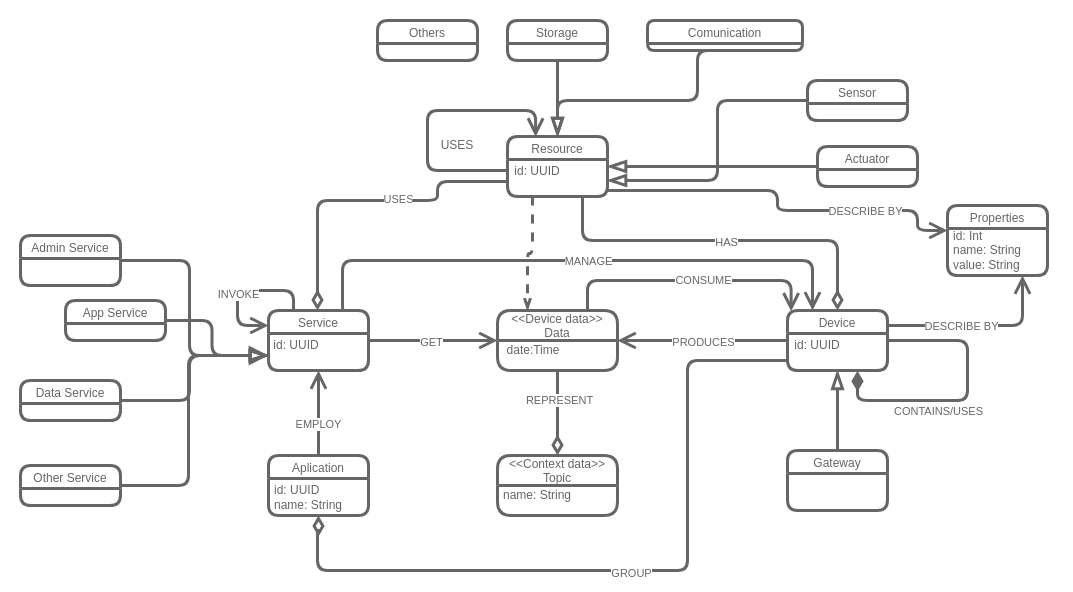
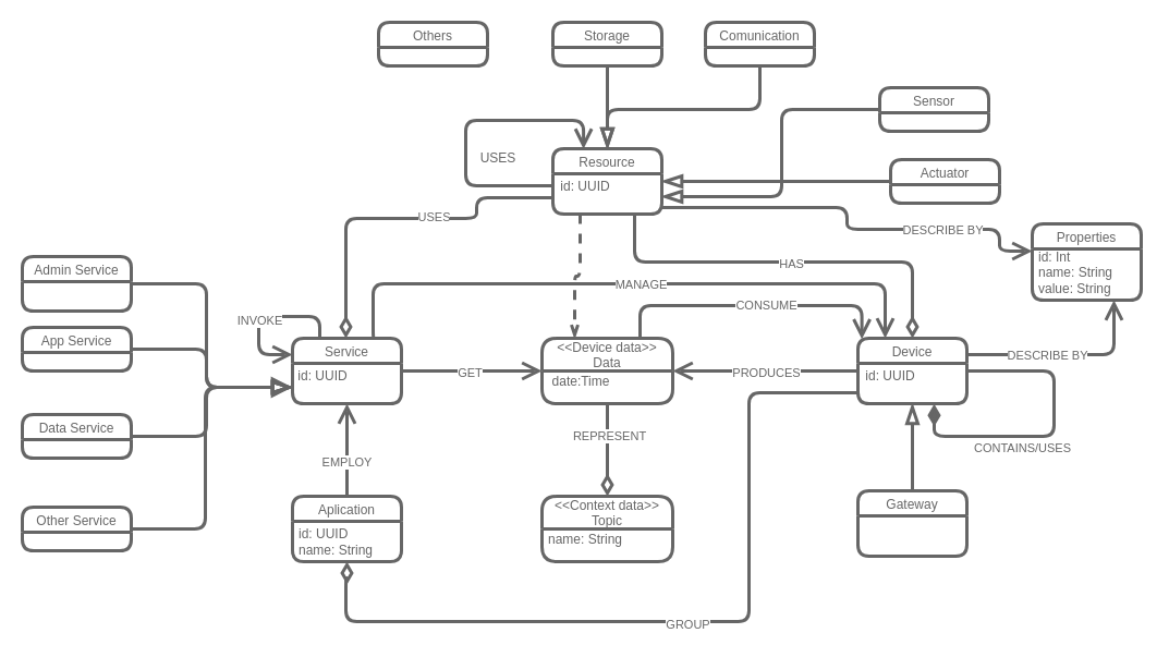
- <mxCell id="6" value="Comunication" style="swimlane;strokeWidth=3;rounded=1;fontStyle=0;strokeColor=#666666;fillColor=#FFFFFF;fontColor=#666666;container=0;" parent="1" vertex="1"><mxGeometry x="647" y="20" width="155" height="30" as="geometry" /></mxCell>
+ <mxCell id="6" value="Comunication" style="swimlane;strokeWidth=3;rounded=1;fontStyle=0;strokeColor=#666666;fillColor=#FFFFFF;fontColor=#666666;container=0;" parent="1" vertex="1"><mxGeometry x="647" y="20" width="100" height="40" as="geometry" /></mxCell>
- <mxCell id="2" value="Others" style="swimlane;strokeWidth=3;rounded=1;fontStyle=0;strokeColor=#666666;fillColor=#FFFFFF;fontColor=#666666;container=0;" parent="1" vertex="1"><mxGeometry x="377" y="20" width="100" height="40" as="geometry" /></mxCell>
+ <mxCell id="2" value="Others" style="swimlane;strokeWidth=3;rounded=1;fontStyle=0;strokeColor=#666666;fillColor=#FFFFFF;fontColor=#666666;container=0;" parent="1" vertex="1"><mxGeometry x="347" y="20" width="100" height="40" as="geometry" /></mxCell>
- <mxCell id="14" value="App Service" style="swimlane;strokeWidth=3;rounded=1;fontStyle=0;strokeColor=#666666;fillColor=#FFFFFF;fontColor=#666666;container=0;" parent="1" vertex="1"><mxGeometry x="65" y="300" width="100" height="40" as="geometry" /></mxCell>
+ <mxCell id="14" value="App Service" style="swimlane;strokeWidth=3;rounded=1;fontStyle=0;strokeColor=#666666;fillColor=#FFFFFF;fontColor=#666666;container=0;" parent="1" vertex="1"><mxGeometry x="20" y="300" width="100" height="40" as="geometry" /></mxCell>
